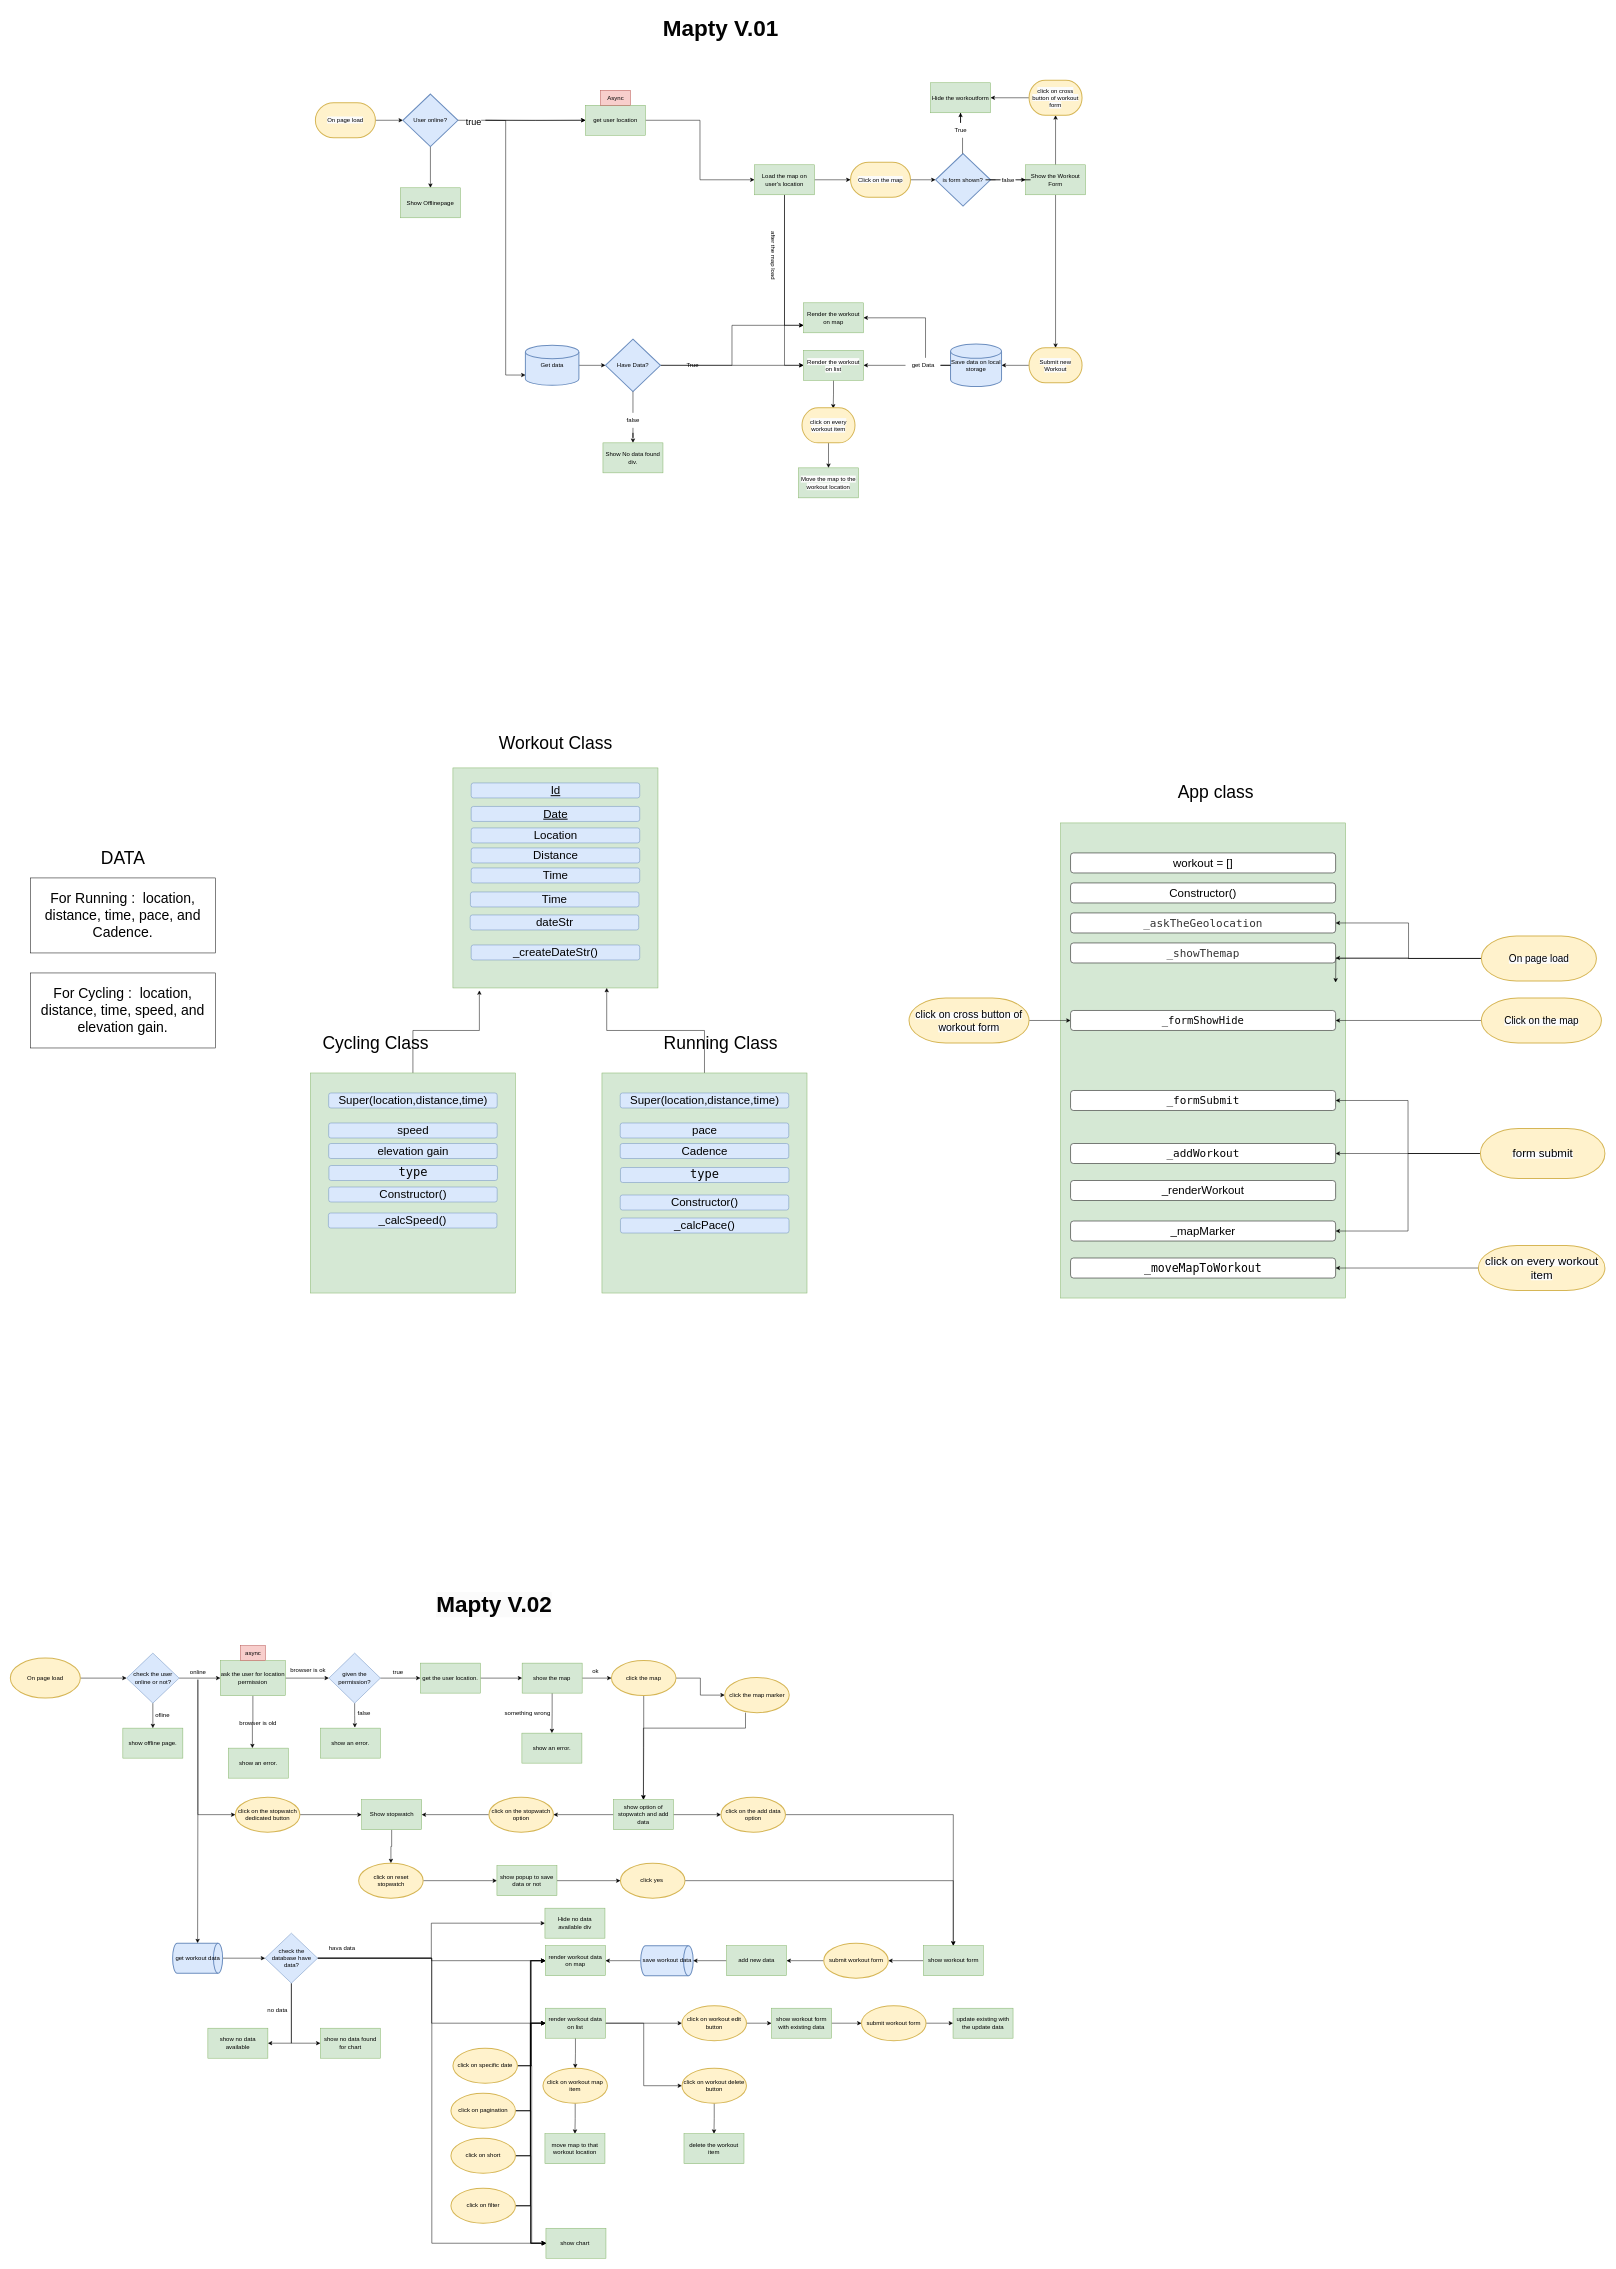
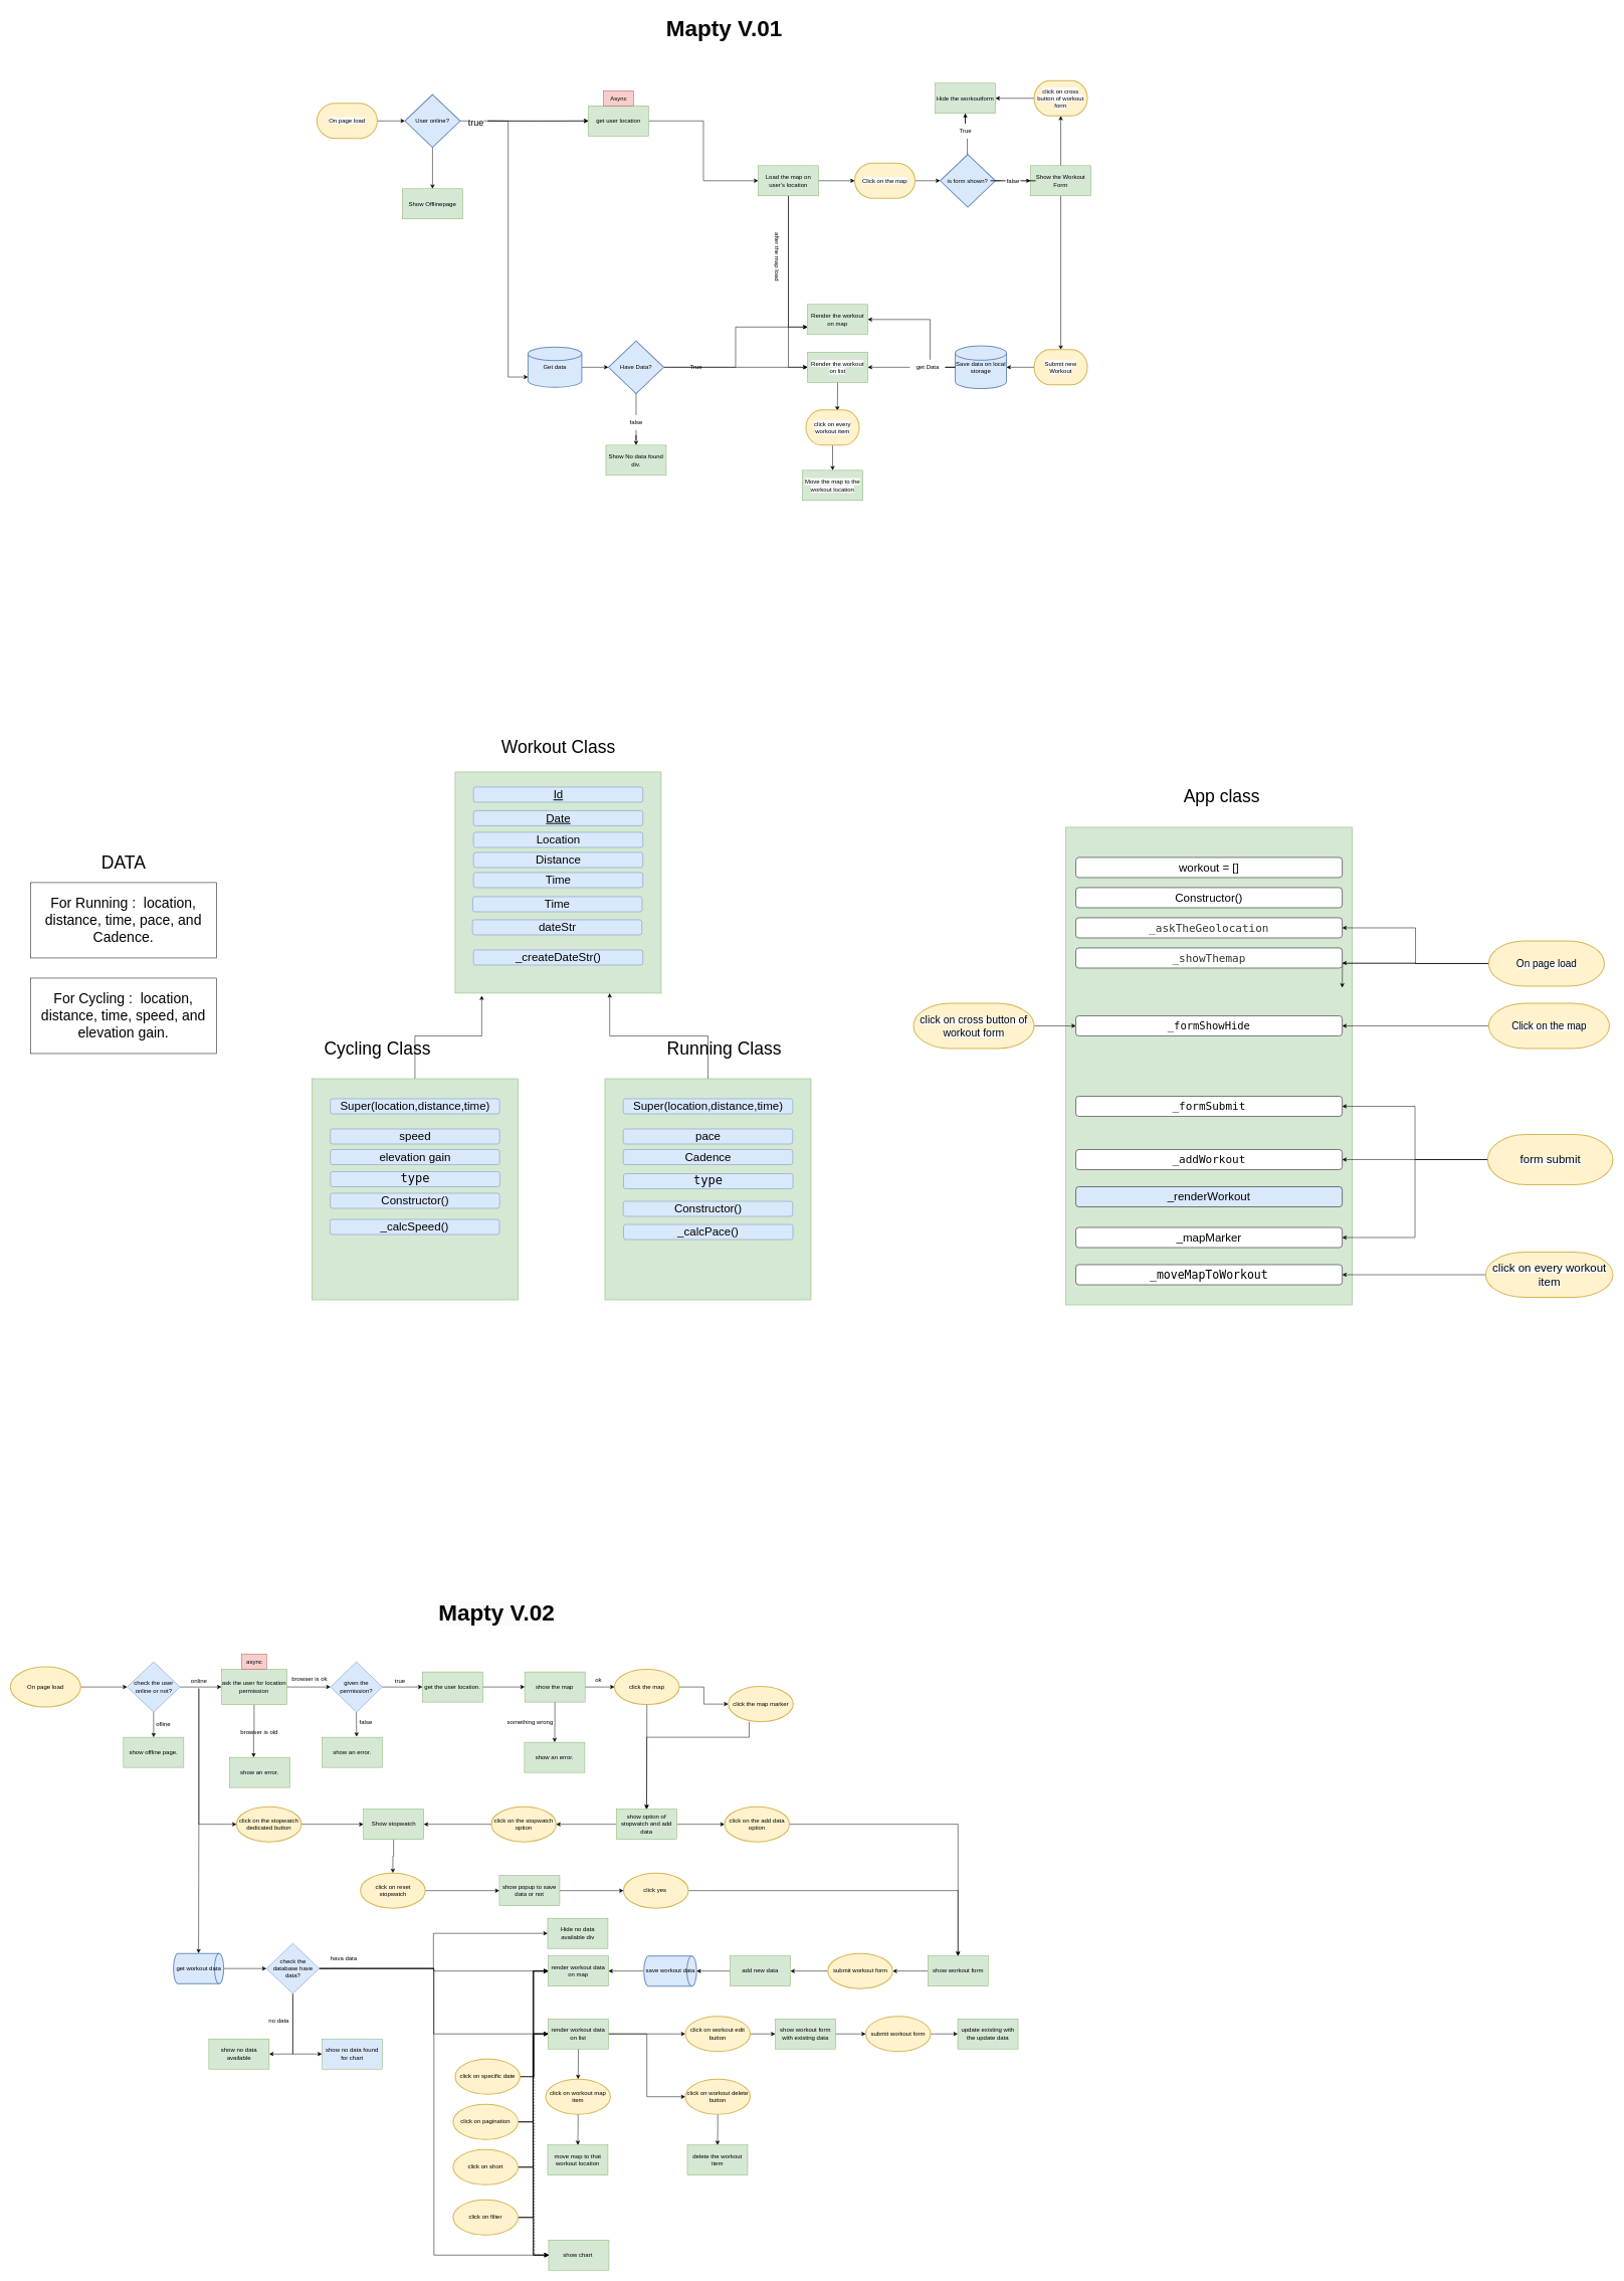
- <mxCell id="113" value="_renderWorkout" style="rounded=1;whiteSpace=wrap;html=1;fontSize=23;" parent="1" vertex="1"><mxGeometry x="2140" y="2360" width="530" height="40" as="geometry" /></mxCell>
+ <mxCell id="113" value="_renderWorkout" style="rounded=1;whiteSpace=wrap;html=1;fontSize=23;fillColor=#dae8fc;" parent="1" vertex="1"><mxGeometry x="2140" y="2360" width="530" height="40" as="geometry" /></mxCell>
- <mxCell id="194" value="show no data found for chart" style="rounded=0;whiteSpace=wrap;html=1;fillColor=#d5e8d4;strokeColor=#82b366;" parent="1" vertex="1"><mxGeometry x="640" y="4055" width="120" height="60" as="geometry" /></mxCell>
+ <mxCell id="194" value="show no data found for chart" style="rounded=0;whiteSpace=wrap;html=1;fillColor=#dae8fc;strokeColor=#82b366;" parent="1" vertex="1"><mxGeometry x="640" y="4055" width="120" height="60" as="geometry" /></mxCell>
- <mxCell id="209" style="edgeStyle=orthogonalEdgeStyle;rounded=0;orthogonalLoop=1;jettySize=auto;html=1;entryX=0;entryY=0.5;entryDx=0;entryDy=0;" parent="1" source="211" target="195" edge="1"><mxGeometry relative="1" as="geometry" /></mxCell>
+ <mxCell id="209" style="edgeStyle=orthogonalEdgeStyle;rounded=0;orthogonalLoop=1;jettySize=auto;html=1;entryX=0;entryY=0.5;entryDx=0;entryDy=0;dashed=1;" parent="1" source="211" target="195" edge="1"><mxGeometry relative="1" as="geometry" /></mxCell>
